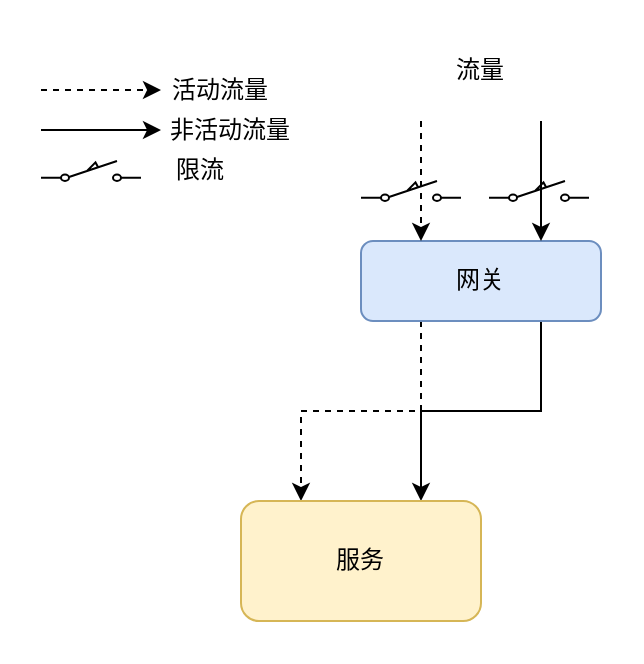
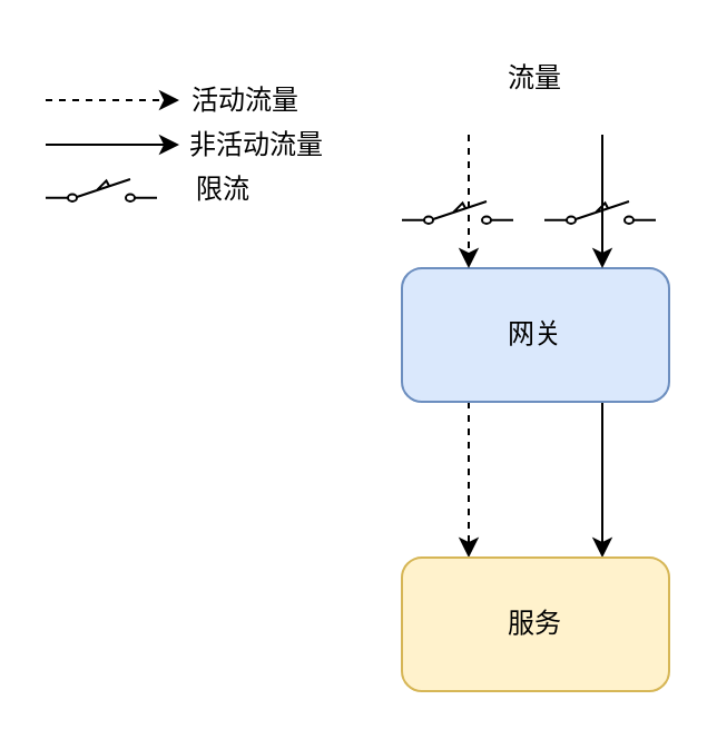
- <mxCell id="4" value="网关" style="rounded=1;whiteSpace=wrap;html=1;fillColor=#dae8fc;strokeColor=#6c8ebf;" vertex="1" parent="1"><mxGeometry x="180" y="120" width="120" height="40" as="geometry" /></mxCell>
+ <mxCell id="4" value="网关" style="rounded=1;whiteSpace=wrap;html=1;fillColor=#dae8fc;strokeColor=#6c8ebf;" vertex="1" parent="1"><mxGeometry x="180" y="120" width="120" height="60" as="geometry" /></mxCell>
- <mxCell id="11" value="服务" style="rounded=1;whiteSpace=wrap;html=1;fillColor=#fff2cc;strokeColor=#d6b656;" vertex="1" parent="1"><mxGeometry x="120" y="250" width="120" height="60" as="geometry" /></mxCell>
+ <mxCell id="11" value="服务" style="rounded=1;whiteSpace=wrap;html=1;fillColor=#fff2cc;strokeColor=#d6b656;" vertex="1" parent="1"><mxGeometry x="180" y="250" width="120" height="60" as="geometry" /></mxCell>
